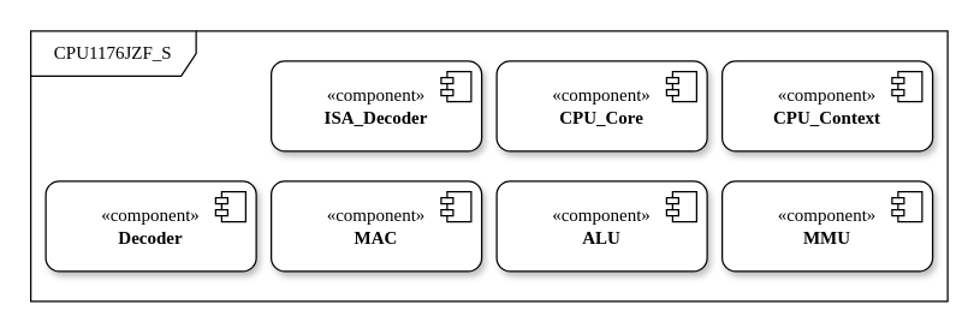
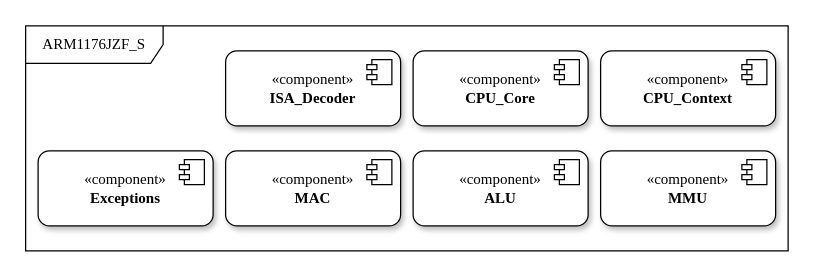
- <mxCell id="14" value="CPU1176JZF_S" style="shape=umlFrame;whiteSpace=wrap;html=1;pointerEvents=0;width=110;height=30;fontFamily=Computer Modern;" vertex="1" parent="1"><mxGeometry x="20" y="20" width="610" height="180" as="geometry" /></mxCell>
+ <mxCell id="14" value="ARM1176JZF_S" style="shape=umlFrame;whiteSpace=wrap;html=1;pointerEvents=0;width=110;height=30;fontFamily=Computer Modern;" vertex="1" parent="1"><mxGeometry x="20" y="20" width="610" height="180" as="geometry" /></mxCell>
- <mxCell id="15" value="«component»&lt;br&gt;&lt;b&gt;Decoder&lt;/b&gt;" style="html=1;dropTarget=0;whiteSpace=wrap;rounded=1;fontFamily=Computer Modern;shadow=1;" vertex="1" parent="1"><mxGeometry x="30" y="120" width="140" height="60" as="geometry" /></mxCell>
+ <mxCell id="15" value="«component»&lt;br&gt;&lt;b&gt;Exceptions&lt;/b&gt;" style="html=1;dropTarget=0;whiteSpace=wrap;rounded=1;fontFamily=Computer Modern;shadow=1;" vertex="1" parent="1"><mxGeometry x="30" y="120" width="140" height="60" as="geometry" /></mxCell>
